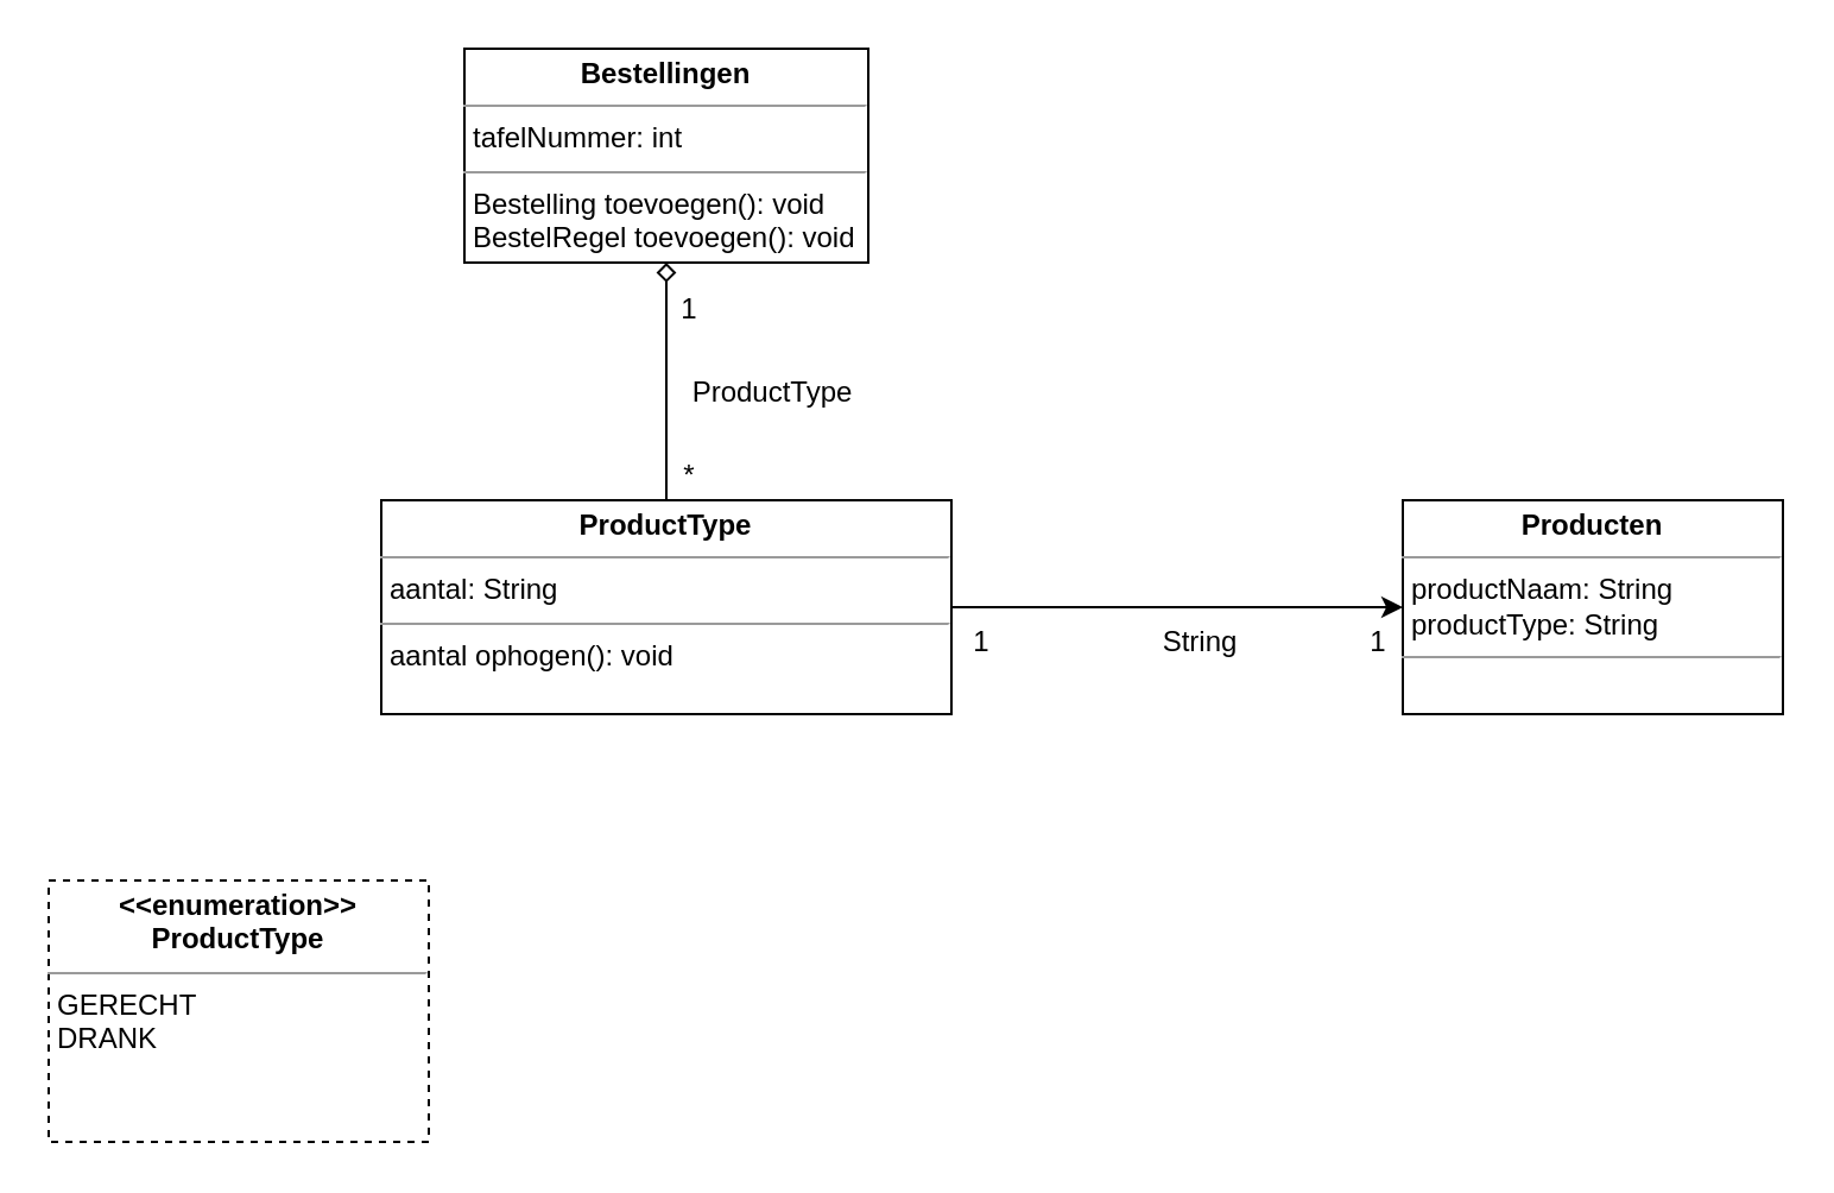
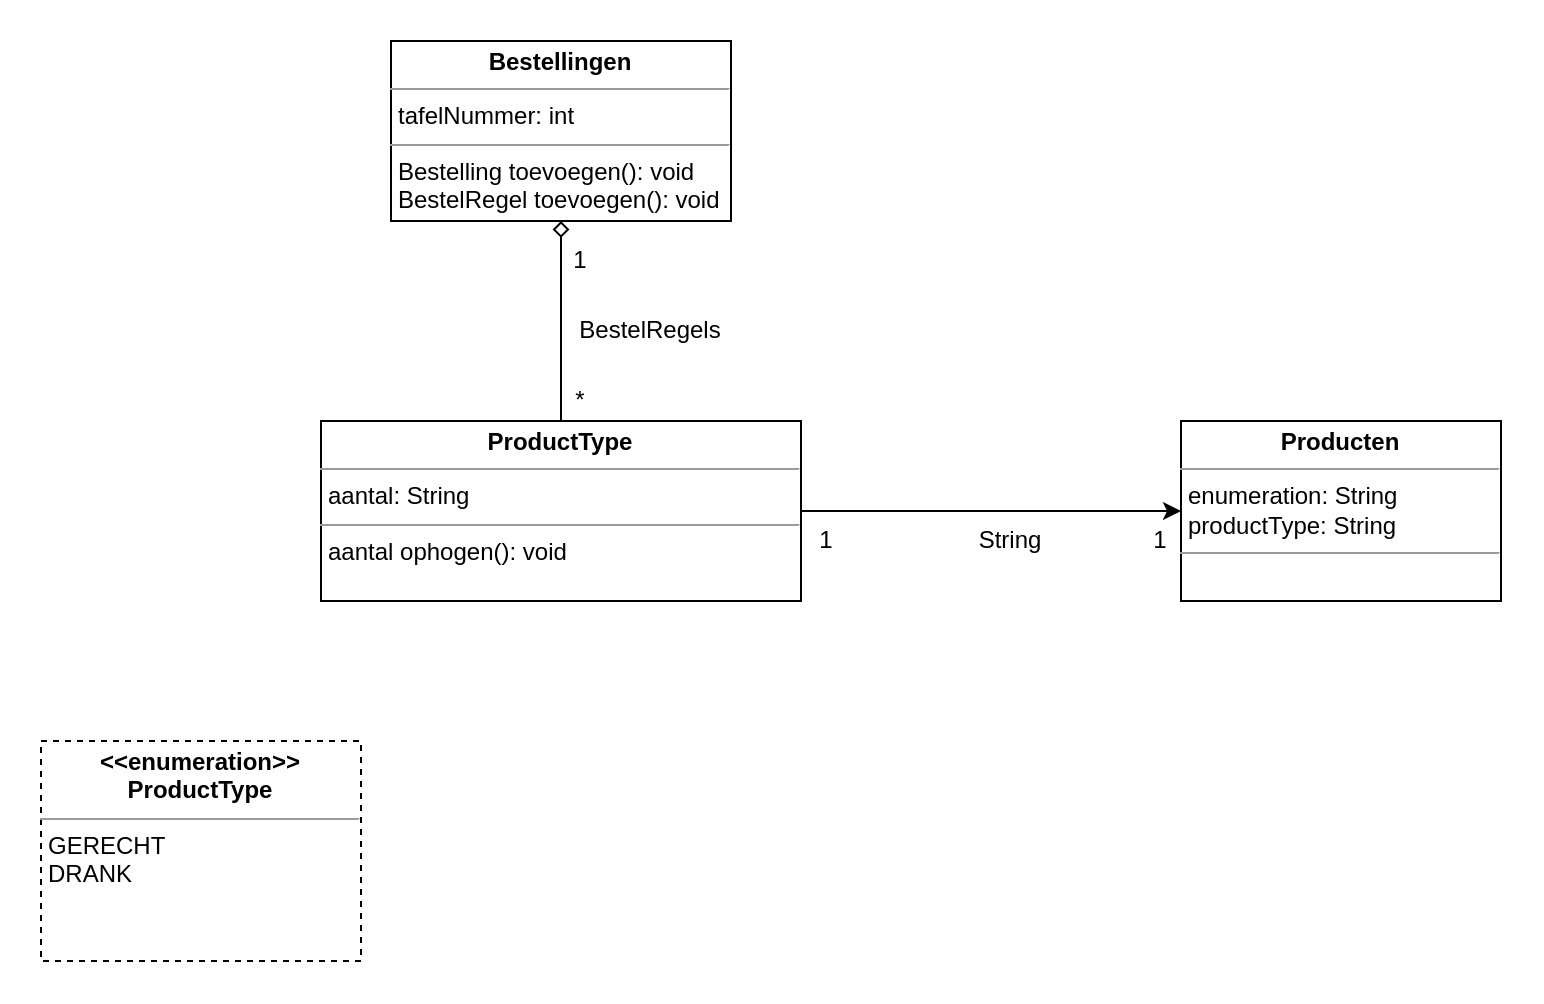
- <mxCell id="12" value="ProductType" style="text;html=1;strokeColor=none;fillColor=none;align=center;verticalAlign=middle;whiteSpace=wrap;rounded=0;" vertex="1" parent="1"><mxGeometry x="280" y="150" width="90" height="30" as="geometry" /></mxCell>
+ <mxCell id="12" value="BestelRegels" style="text;html=1;strokeColor=none;fillColor=none;align=center;verticalAlign=middle;whiteSpace=wrap;rounded=0;" vertex="1" parent="1"><mxGeometry x="280" y="150" width="90" height="30" as="geometry" /></mxCell>
- <mxCell id="6" value="&lt;p style=&quot;margin: 0px ; margin-top: 4px ; text-align: center&quot;&gt;&lt;b&gt;Producten&lt;/b&gt;&lt;/p&gt;&lt;hr size=&quot;1&quot;&gt;&lt;p style=&quot;margin: 0px ; margin-left: 4px&quot;&gt;productNaam: String&lt;/p&gt;&lt;p style=&quot;margin: 0px ; margin-left: 4px&quot;&gt;productType: String&lt;/p&gt;&lt;hr size=&quot;1&quot;&gt;&lt;p style=&quot;margin: 0px ; margin-left: 4px&quot;&gt;&lt;br&gt;&lt;/p&gt;" style="verticalAlign=top;align=left;overflow=fill;fontSize=12;fontFamily=Helvetica;html=1;" vertex="1" parent="1"><mxGeometry x="590" y="210" width="160" height="90" as="geometry" /></mxCell>
+ <mxCell id="6" value="&lt;p style=&quot;margin: 0px ; margin-top: 4px ; text-align: center&quot;&gt;&lt;b&gt;Producten&lt;/b&gt;&lt;/p&gt;&lt;hr size=&quot;1&quot;&gt;&lt;p style=&quot;margin: 0px ; margin-left: 4px&quot;&gt;enumeration: String&lt;/p&gt;&lt;p style=&quot;margin: 0px ; margin-left: 4px&quot;&gt;productType: String&lt;/p&gt;&lt;hr size=&quot;1&quot;&gt;&lt;p style=&quot;margin: 0px ; margin-left: 4px&quot;&gt;&lt;br&gt;&lt;/p&gt;" style="verticalAlign=top;align=left;overflow=fill;fontSize=12;fontFamily=Helvetica;html=1;" vertex="1" parent="1"><mxGeometry x="590" y="210" width="160" height="90" as="geometry" /></mxCell>
